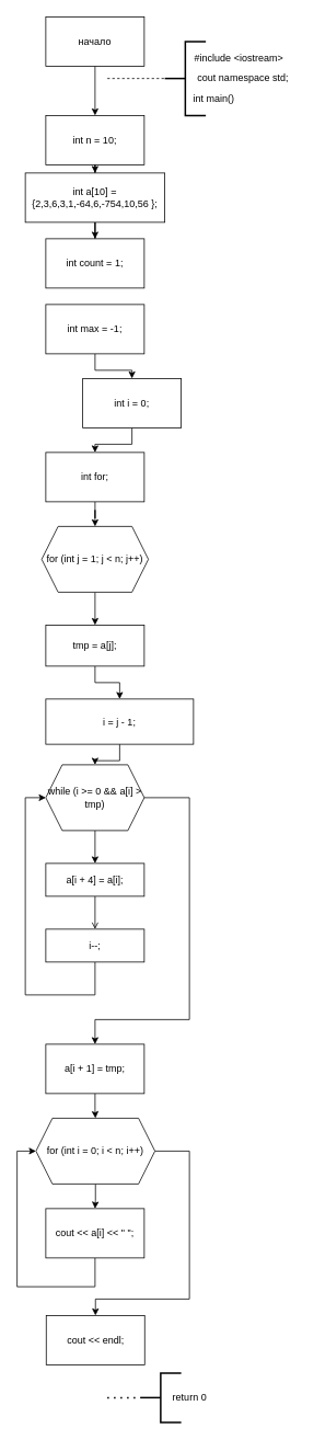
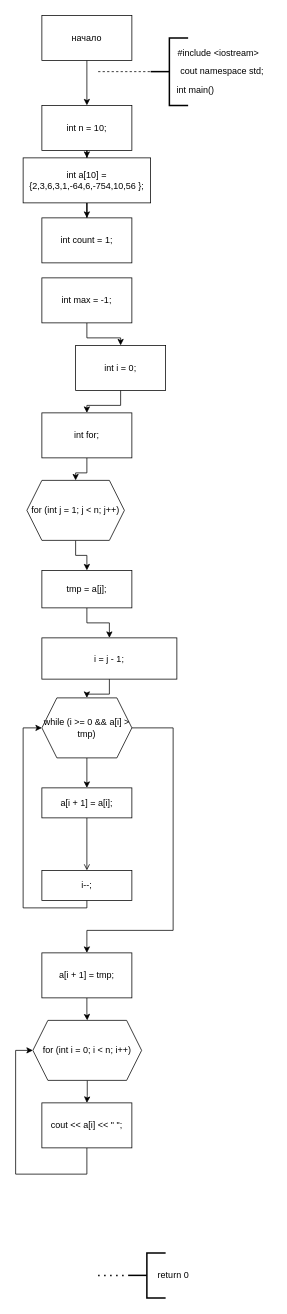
- <mxCell id="16" value="for (int j = 1; j &lt; n; j++)" style="shape=hexagon;perimeter=hexagonPerimeter2;whiteSpace=wrap;html=1;fixedSize=1;" vertex="1" parent="1"><mxGeometry x="50" y="640" width="130" height="80" as="geometry" /></mxCell>
+ <mxCell id="16" value="for (int j = 1; j &lt; n; j++)" style="shape=hexagon;perimeter=hexagonPerimeter2;whiteSpace=wrap;html=1;fixedSize=1;" vertex="1" parent="1"><mxGeometry x="35" y="640" width="130" height="80" as="geometry" /></mxCell>
- <mxCell id="25" value="a[i + 4] = a[i];" style="rounded=0;whiteSpace=wrap;html=1;" vertex="1" parent="1"><mxGeometry x="55" y="1050" width="120" height="40" as="geometry" /></mxCell>
+ <mxCell id="25" value="a[i + 1] = a[i];" style="rounded=0;whiteSpace=wrap;html=1;" vertex="1" parent="1"><mxGeometry x="55" y="1050" width="120" height="40" as="geometry" /></mxCell>
- <mxCell id="27" value="i--;" style="rounded=0;whiteSpace=wrap;html=1;" vertex="1" parent="1"><mxGeometry x="55" y="1130" width="120" height="40" as="geometry" /></mxCell>
+ <mxCell id="27" value="i--;" style="rounded=0;whiteSpace=wrap;html=1;" vertex="1" parent="1"><mxGeometry x="55" y="1160" width="120" height="40" as="geometry" /></mxCell>
- <mxCell id="31" style="edgeStyle=orthogonalEdgeStyle;rounded=0;orthogonalLoop=1;jettySize=auto;html=1;entryX=0.5;entryY=0;entryDx=0;entryDy=0;" edge="1" parent="1" source="32" target="35"><mxGeometry relative="1" as="geometry"><Array as="points"><mxPoint x="230" y="1400" /><mxPoint x="230" y="1580" /><mxPoint x="116" y="1580" /></Array></mxGeometry></mxCell>
- <mxCell id="35" value="cout &lt;&lt; endl;" style="rounded=0;whiteSpace=wrap;html=1;" vertex="1" parent="1"><mxGeometry x="55.5" y="1600" width="120" height="60" as="geometry" /></mxCell>
